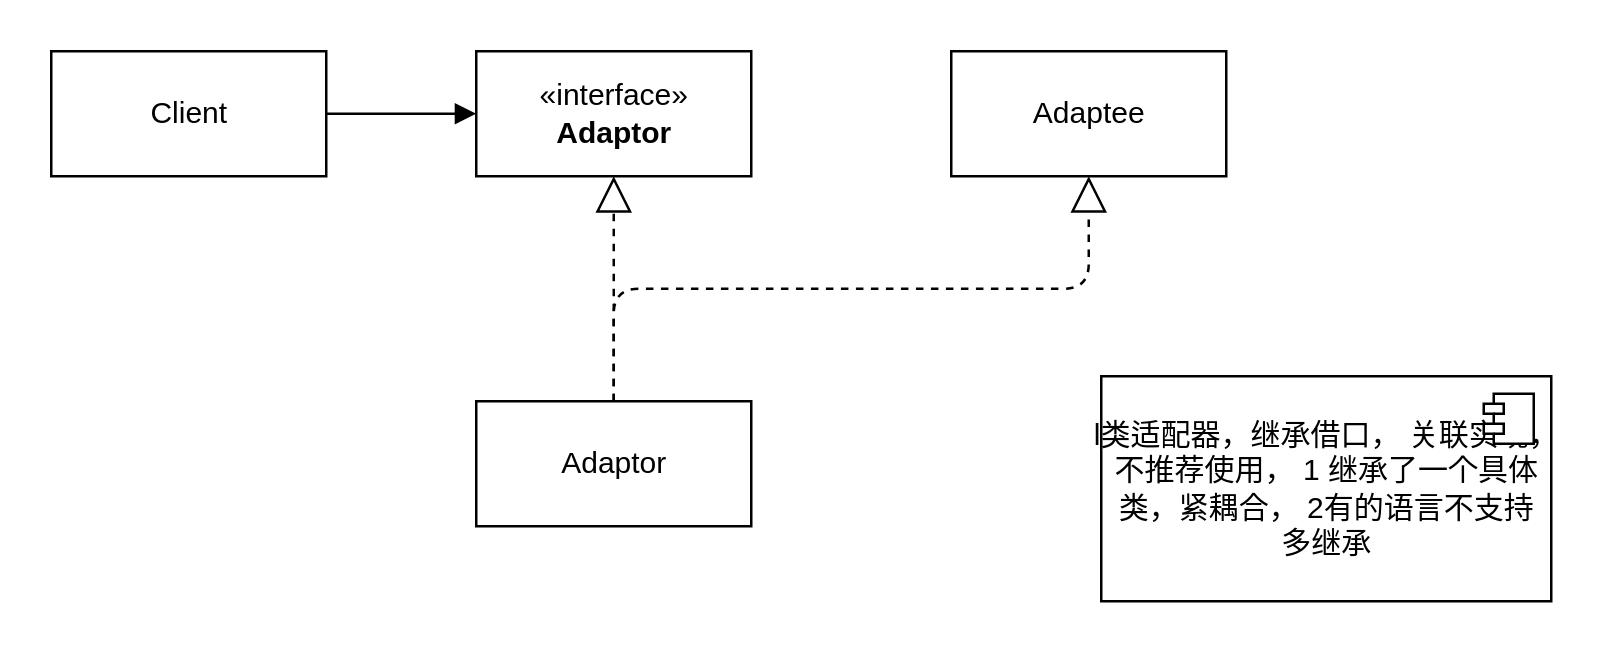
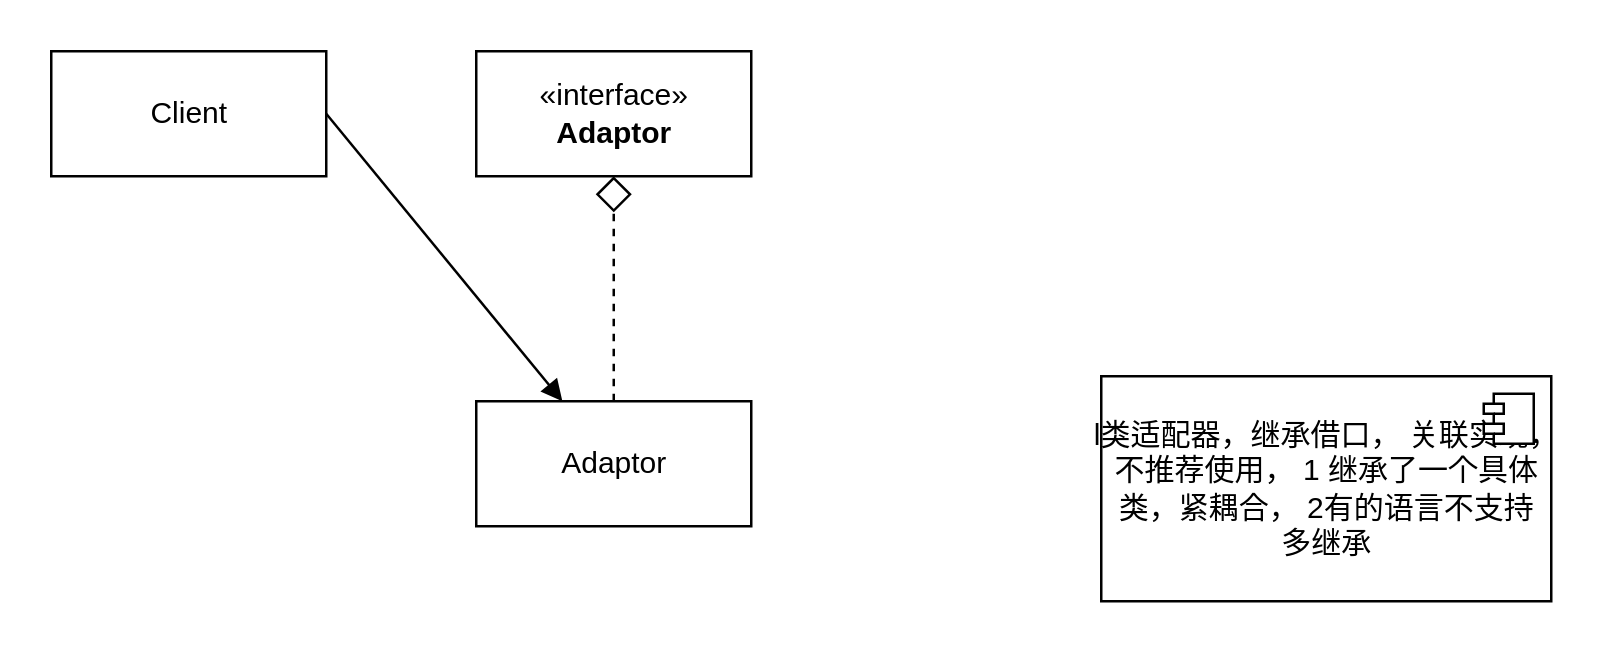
- <mxCell id="5" value="" style="html=1;verticalAlign=bottom;endArrow=block;exitX=1;exitY=0.5;exitDx=0;exitDy=0;entryX=0;entryY=0.5;entryDx=0;entryDy=0;" parent="1" source="4" target="3" edge="1"><mxGeometry width="80" relative="1" as="geometry"><mxPoint x="10" y="320" as="sourcePoint" /><mxPoint x="90" y="320" as="targetPoint" /></mxGeometry></mxCell>
+ <mxCell id="5" value="" style="html=1;verticalAlign=bottom;endArrow=block;exitX=1;exitY=0.5;exitDx=0;exitDy=0;" parent="1" source="4" target="2" edge="1"><mxGeometry width="80" relative="1" as="geometry"><mxPoint x="10" y="320" as="sourcePoint" /><mxPoint x="90" y="320" as="targetPoint" /></mxGeometry></mxCell>
- <mxCell id="9" value="Adaptee" style="html=1;" parent="1" vertex="1"><mxGeometry x="380" y="20" width="110" height="50" as="geometry" /></mxCell>
- <mxCell id="6" value="" style="endArrow=block;dashed=1;endFill=0;endSize=12;html=1;entryX=0.5;entryY=1;entryDx=0;entryDy=0;exitX=0.5;exitY=0;exitDx=0;exitDy=0;" parent="1" source="2" target="3" edge="1"><mxGeometry width="160" relative="1" as="geometry"><mxPoint x="10" y="320" as="sourcePoint" /><mxPoint x="170" y="320" as="targetPoint" /></mxGeometry></mxCell>
+ <mxCell id="6" value="" style="endArrow=diamond;dashed=1;endFill=0;endSize=12;html=1;entryX=0.5;entryY=1;entryDx=0;entryDy=0;exitX=0.5;exitY=0;exitDx=0;exitDy=0;" parent="1" source="2" target="3" edge="1"><mxGeometry width="160" relative="1" as="geometry"><mxPoint x="10" y="320" as="sourcePoint" /><mxPoint x="170" y="320" as="targetPoint" /></mxGeometry></mxCell>
- <mxCell id="10" value="" style="endArrow=block;dashed=1;endFill=0;endSize=12;html=1;exitX=0.5;exitY=0;exitDx=0;exitDy=0;edgeStyle=orthogonalEdgeStyle;entryX=0.5;entryY=1;entryDx=0;entryDy=0;" parent="1" source="2" target="9" edge="1"><mxGeometry width="160" relative="1" as="geometry"><mxPoint x="430" y="150" as="sourcePoint" /><mxPoint x="430" y="80" as="targetPoint" /></mxGeometry></mxCell>
